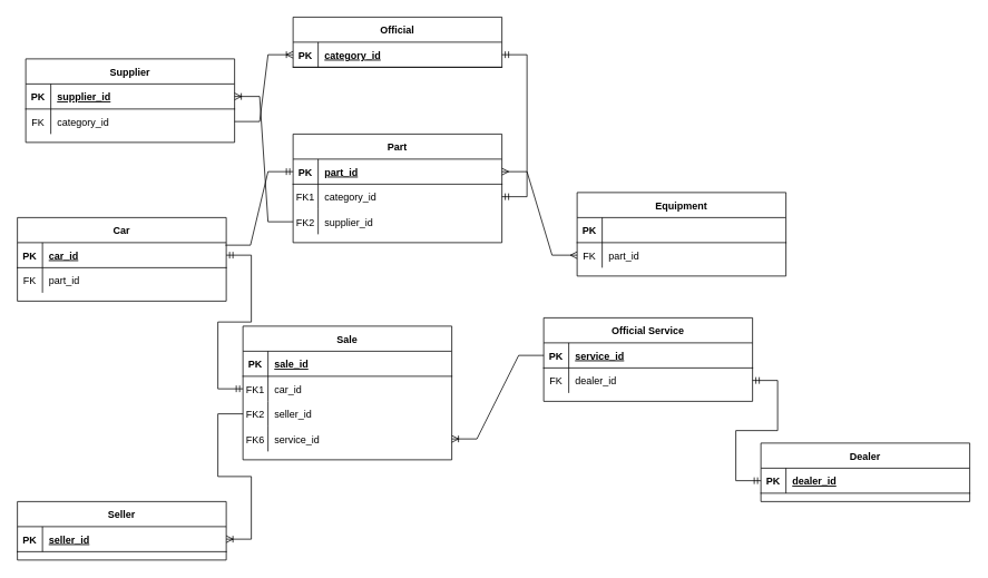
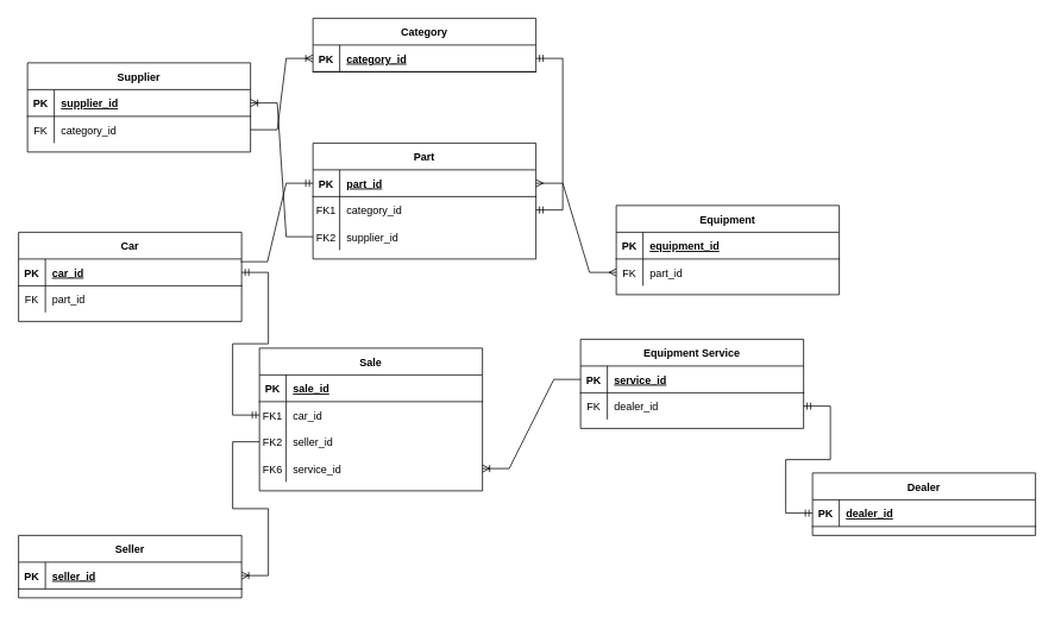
- <mxCell id="2" value="Official" style="shape=table;startSize=30;container=1;collapsible=1;childLayout=tableLayout;fixedRows=1;rowLines=0;fontStyle=1;align=center;resizeLast=1;" parent="1" vertex="1"><mxGeometry x="350" y="20" width="250" height="60" as="geometry" /></mxCell>
+ <mxCell id="2" value="Category" style="shape=table;startSize=30;container=1;collapsible=1;childLayout=tableLayout;fixedRows=1;rowLines=0;fontStyle=1;align=center;resizeLast=1;" parent="1" vertex="1"><mxGeometry x="350" y="20" width="250" height="60" as="geometry" /></mxCell>
+ <mxCell id="61" value="equipment_id" style="shape=partialRectangle;overflow=hidden;connectable=0;fillColor=none;top=0;left=0;bottom=0;right=0;align=left;spacingLeft=6;fontStyle=5;" vertex="1" parent="59"><mxGeometry x="30" width="220" height="30" as="geometry"><mxRectangle width="220" height="30" as="alternateBounds" /></mxGeometry></mxCell>
- <mxCell id="13" value="Official Service" style="shape=table;startSize=30;container=1;collapsible=1;childLayout=tableLayout;fixedRows=1;rowLines=0;fontStyle=1;align=center;resizeLast=1;" vertex="1" parent="1"><mxGeometry x="650" y="380" width="250" height="100" as="geometry" /></mxCell>
+ <mxCell id="13" value="Equipment Service" style="shape=table;startSize=30;container=1;collapsible=1;childLayout=tableLayout;fixedRows=1;rowLines=0;fontStyle=1;align=center;resizeLast=1;" vertex="1" parent="1"><mxGeometry x="650" y="380" width="250" height="100" as="geometry" /></mxCell>
